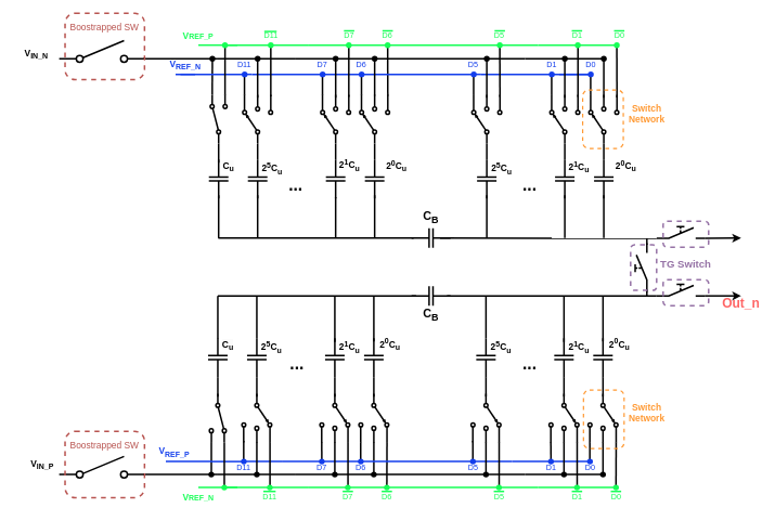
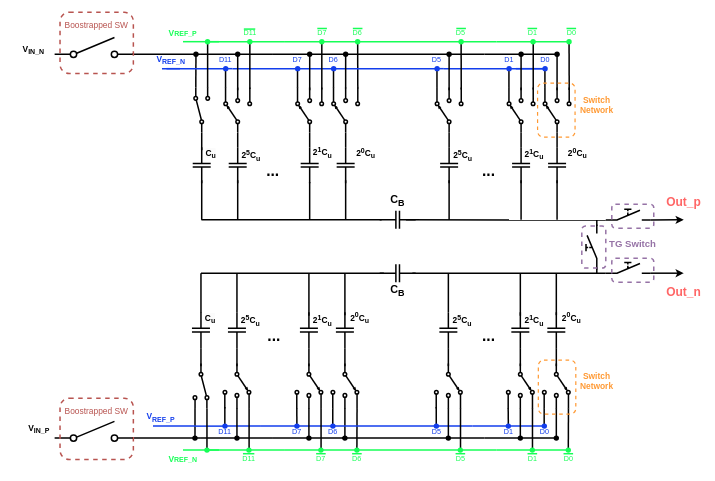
+ <mxCell id="275" value="&lt;b&gt;&lt;font style=&quot;color: rgb(255, 102, 102); font-size: 20px;&quot;&gt;Out_p&lt;/font&gt;&lt;/b&gt;" style="text;strokeColor=none;align=center;fillColor=none;html=1;verticalAlign=middle;whiteSpace=wrap;rounded=0;strokeWidth=2.5;" parent="1" vertex="1"><mxGeometry x="1109" y="320" width="60" height="30" as="geometry" /></mxCell>
- <mxCell id="276" value="&lt;b&gt;&lt;font style=&quot;color: rgb(255, 102, 102); font-size: 20px;&quot;&gt;Out_n&lt;/font&gt;&lt;/b&gt;" style="text;strokeColor=none;align=center;fillColor=none;html=1;verticalAlign=middle;whiteSpace=wrap;rounded=0;strokeWidth=2.5;" parent="1" vertex="1"><mxGeometry x="1109" y="450" width="60" height="30" as="geometry" /></mxCell>
+ <mxCell id="276" value="&lt;b&gt;&lt;font style=&quot;color: rgb(255, 102, 102); font-size: 20px;&quot;&gt;Out_n&lt;/font&gt;&lt;/b&gt;" style="text;strokeColor=none;align=center;fillColor=none;html=1;verticalAlign=middle;whiteSpace=wrap;rounded=0;strokeWidth=2.5;" parent="1" vertex="1"><mxGeometry x="1109" y="470" width="60" height="30" as="geometry" /></mxCell>
